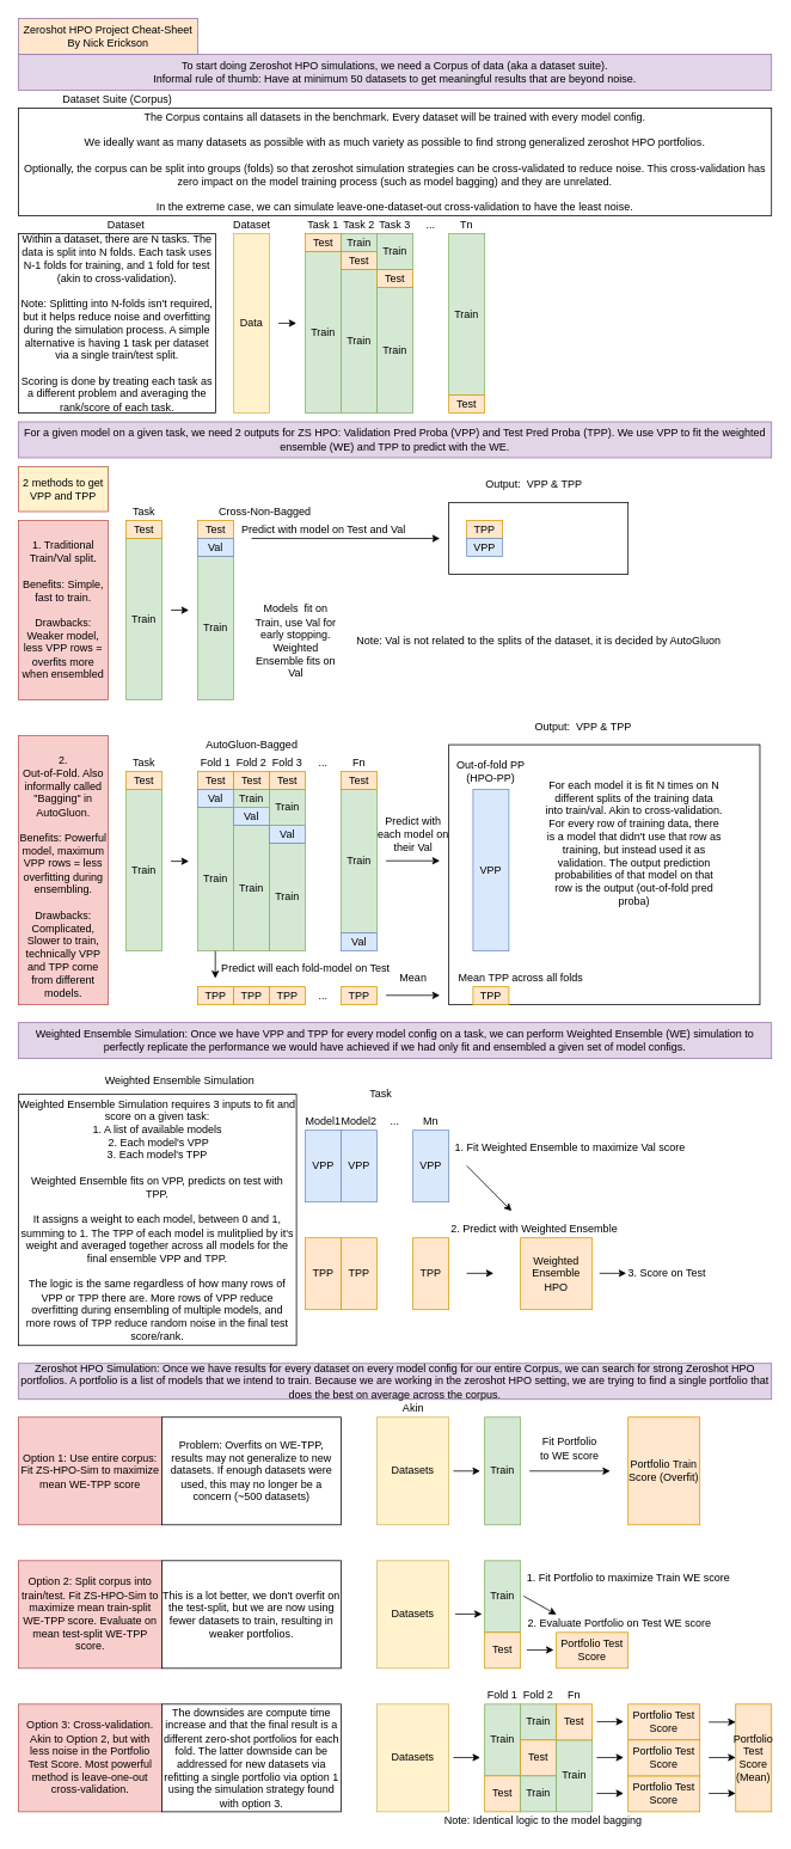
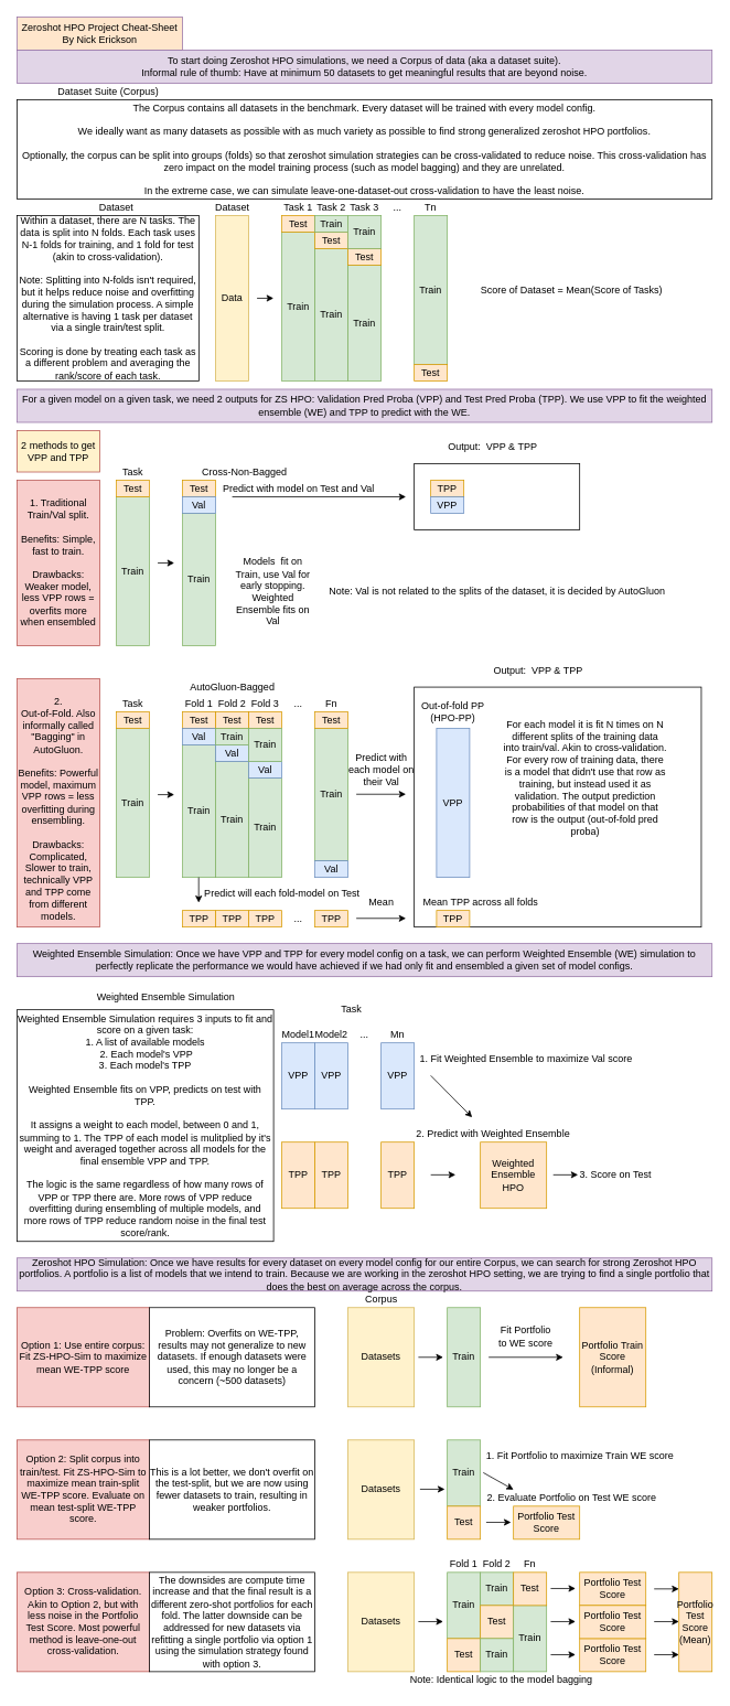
+ <mxCell id="111" value="Score of Dataset = Mean(Score of Tasks)" style="text;html=1;align=center;verticalAlign=middle;resizable=0;points=[];autosize=1;" vertex="1" parent="1"><mxGeometry x="570" y="340" width="240" height="20" as="geometry" /></mxCell>
- <mxCell id="116" value="Akin" style="text;html=1;align=center;verticalAlign=middle;resizable=0;points=[];autosize=1;" vertex="1" parent="1"><mxGeometry x="435" y="1560" width="50" height="20" as="geometry" /></mxCell>
+ <mxCell id="116" value="Corpus" style="text;html=1;align=center;verticalAlign=middle;resizable=0;points=[];autosize=1;" vertex="1" parent="1"><mxGeometry x="435" y="1560" width="50" height="20" as="geometry" /></mxCell>
- <mxCell id="128" value="Portfolio Train Score (Overfit)" style="rounded=0;whiteSpace=wrap;html=1;fillColor=#ffe6cc;strokeColor=#d79b00;" vertex="1" parent="1"><mxGeometry x="700" y="1580" width="80" height="120" as="geometry" /></mxCell>
+ <mxCell id="128" value="Portfolio Train Score (Informal)" style="rounded=0;whiteSpace=wrap;html=1;fillColor=#ffe6cc;strokeColor=#d79b00;" vertex="1" parent="1"><mxGeometry x="700" y="1580" width="80" height="120" as="geometry" /></mxCell>
